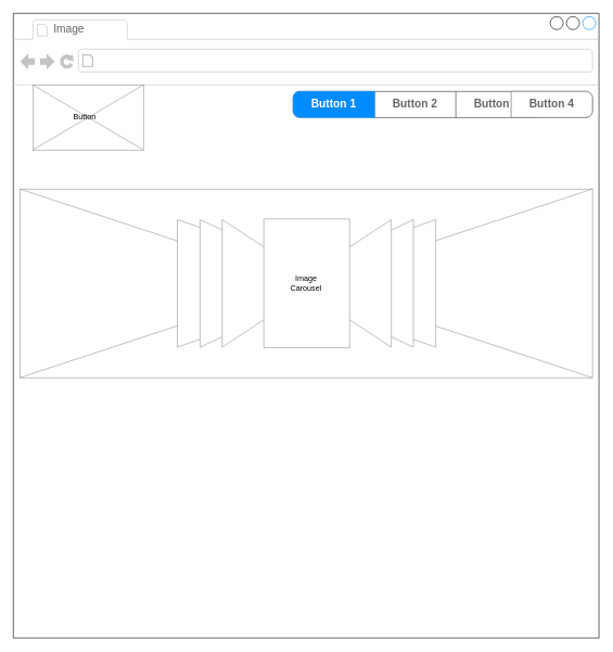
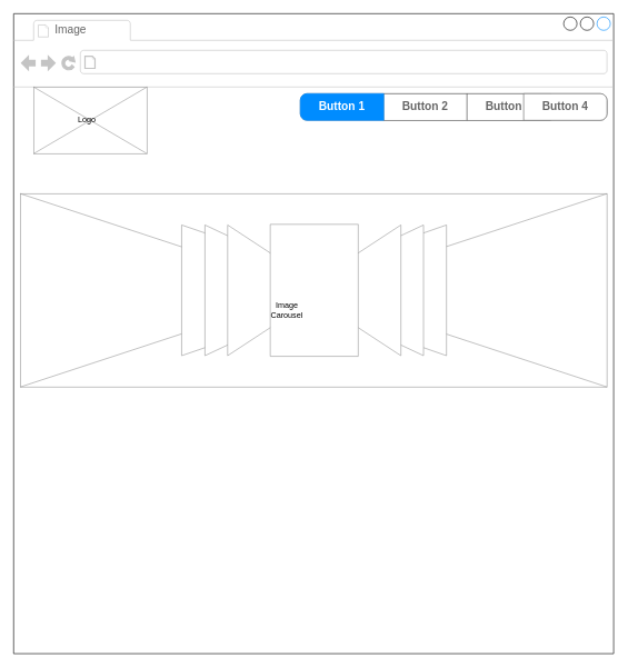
- <mxCell id="13" value="Button" style="text;html=1;align=center;verticalAlign=middle;whiteSpace=wrap;rounded=0;" vertex="1" parent="2"><mxGeometry x="80" y="145" width="60" height="30" as="geometry" /></mxCell>
+ <mxCell id="13" value="Logo" style="text;html=1;align=center;verticalAlign=middle;whiteSpace=wrap;rounded=0;" vertex="1" parent="2"><mxGeometry x="80" y="145" width="60" height="30" as="geometry" /></mxCell>
- <mxCell id="12" value="Image Carousel" style="text;html=1;align=center;verticalAlign=middle;whiteSpace=wrap;rounded=0;" vertex="1" parent="2"><mxGeometry x="420" y="400" width="60" height="30" as="geometry" /></mxCell>
+ <mxCell id="12" value="Image Carousel" style="text;html=1;align=center;verticalAlign=middle;whiteSpace=wrap;rounded=0;" vertex="1" parent="2"><mxGeometry x="380" y="430" width="60" height="30" as="geometry" /></mxCell>
